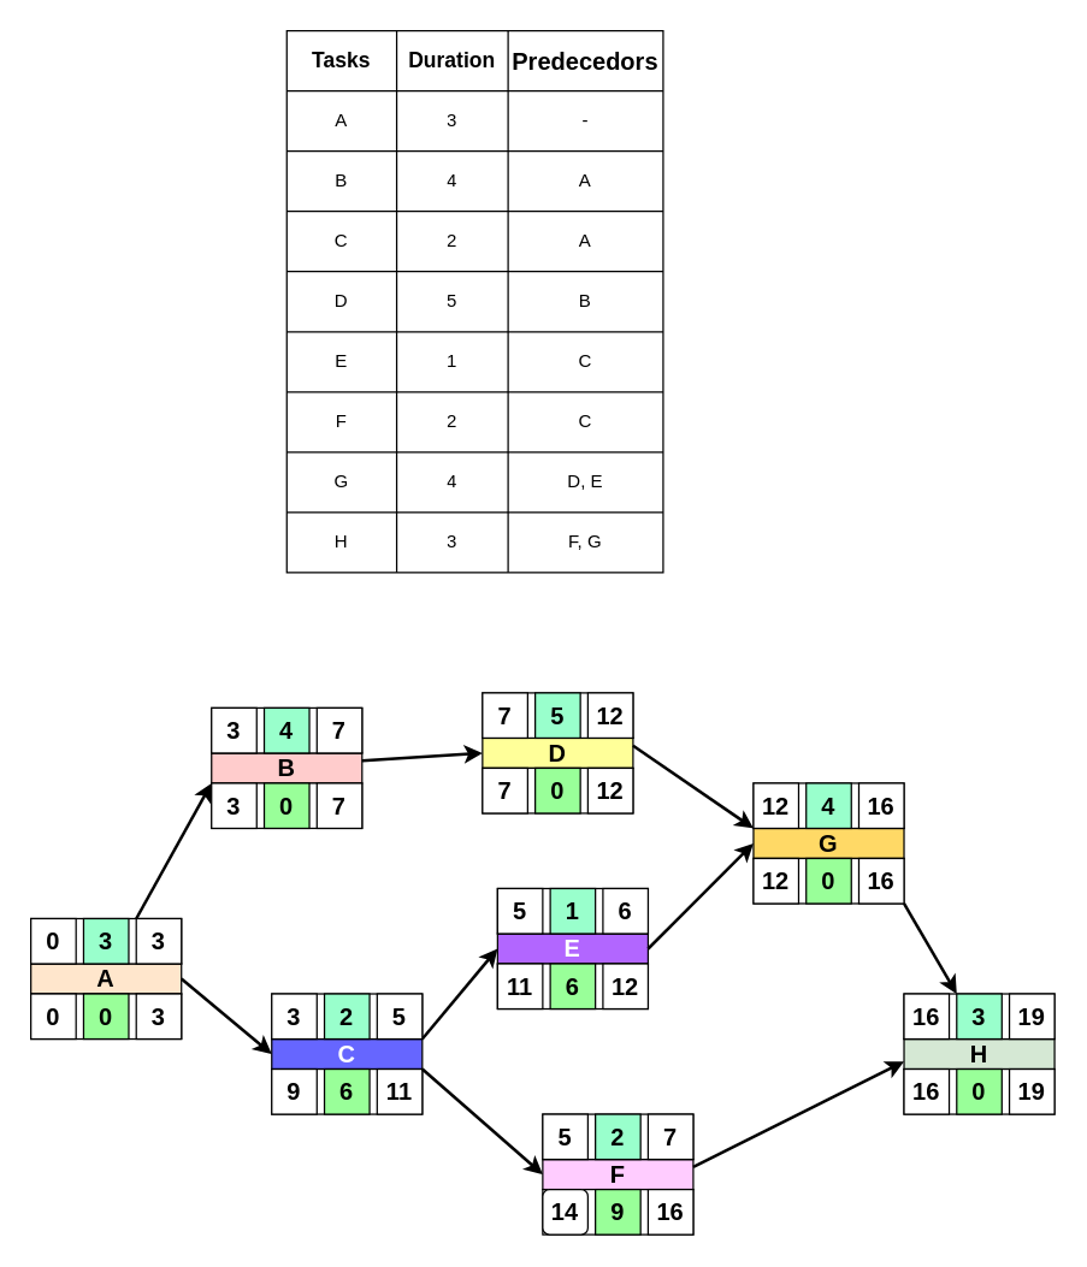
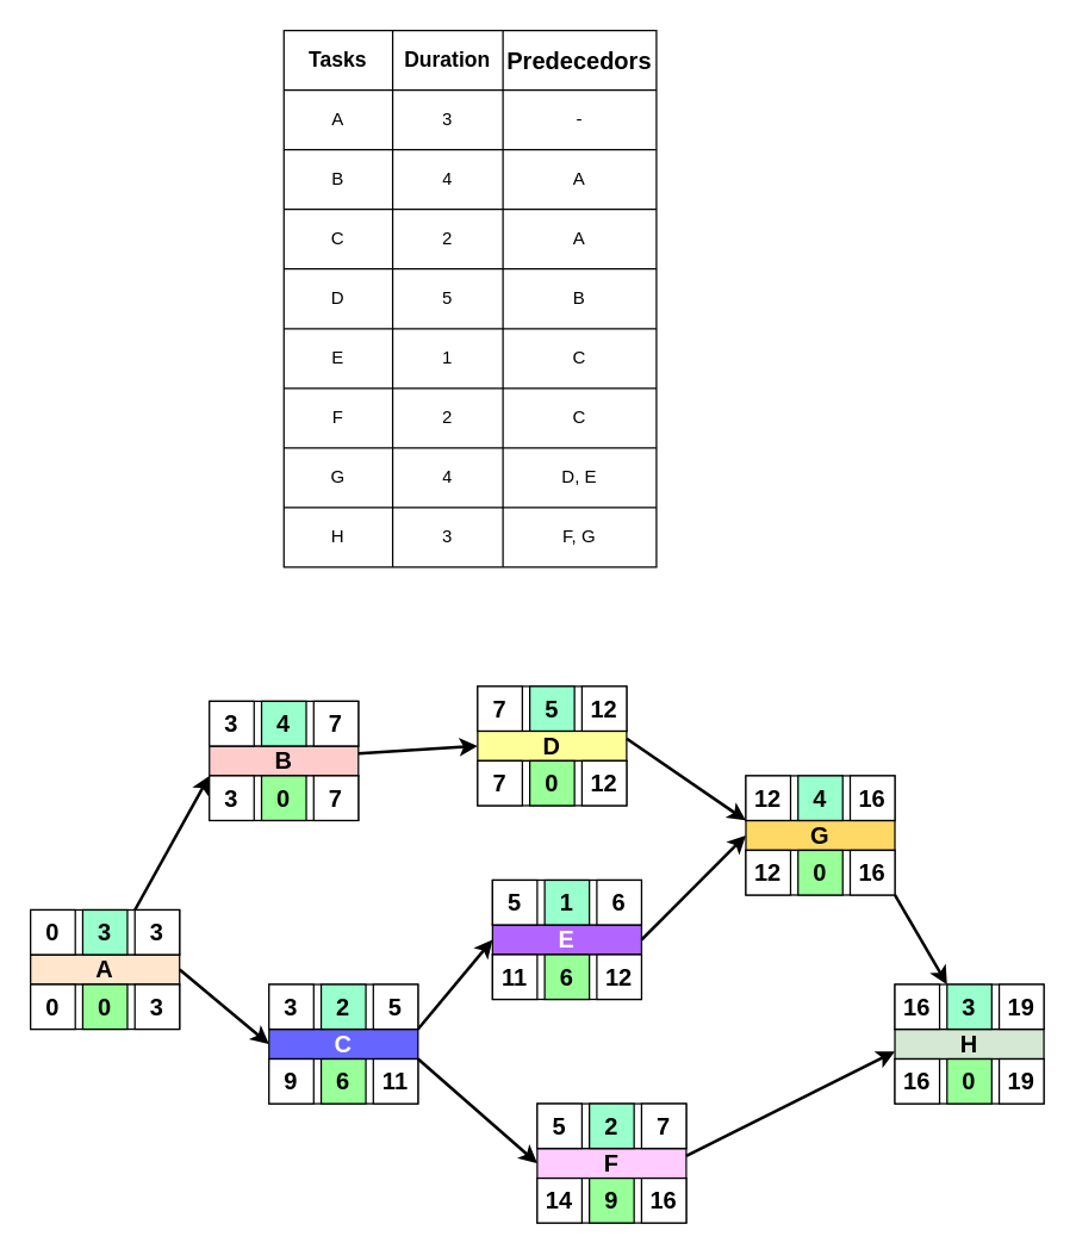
- <mxCell id="103" value="&lt;b&gt;&lt;font style=&quot;font-size: 16px;&quot;&gt;14&lt;/font&gt;&lt;/b&gt;" style="whiteSpace=wrap;html=1;aspect=fixed;rounded=1;" vertex="1" parent="1"><mxGeometry x="360" y="790" width="30" height="30" as="geometry" /></mxCell>
+ <mxCell id="103" value="&lt;b&gt;&lt;font style=&quot;font-size: 16px;&quot;&gt;14&lt;/font&gt;&lt;/b&gt;" style="whiteSpace=wrap;html=1;aspect=fixed;" vertex="1" parent="1"><mxGeometry x="360" y="790" width="30" height="30" as="geometry" /></mxCell>
